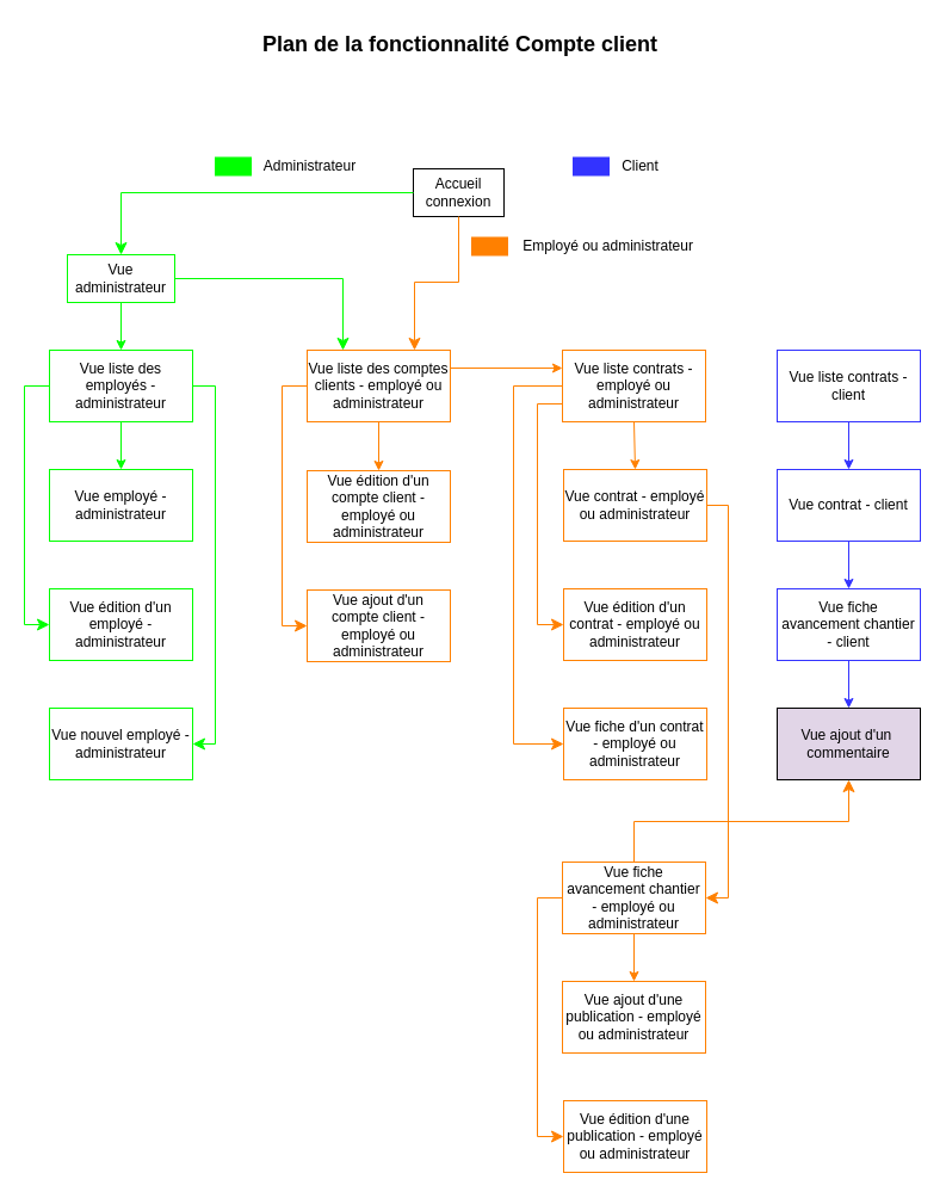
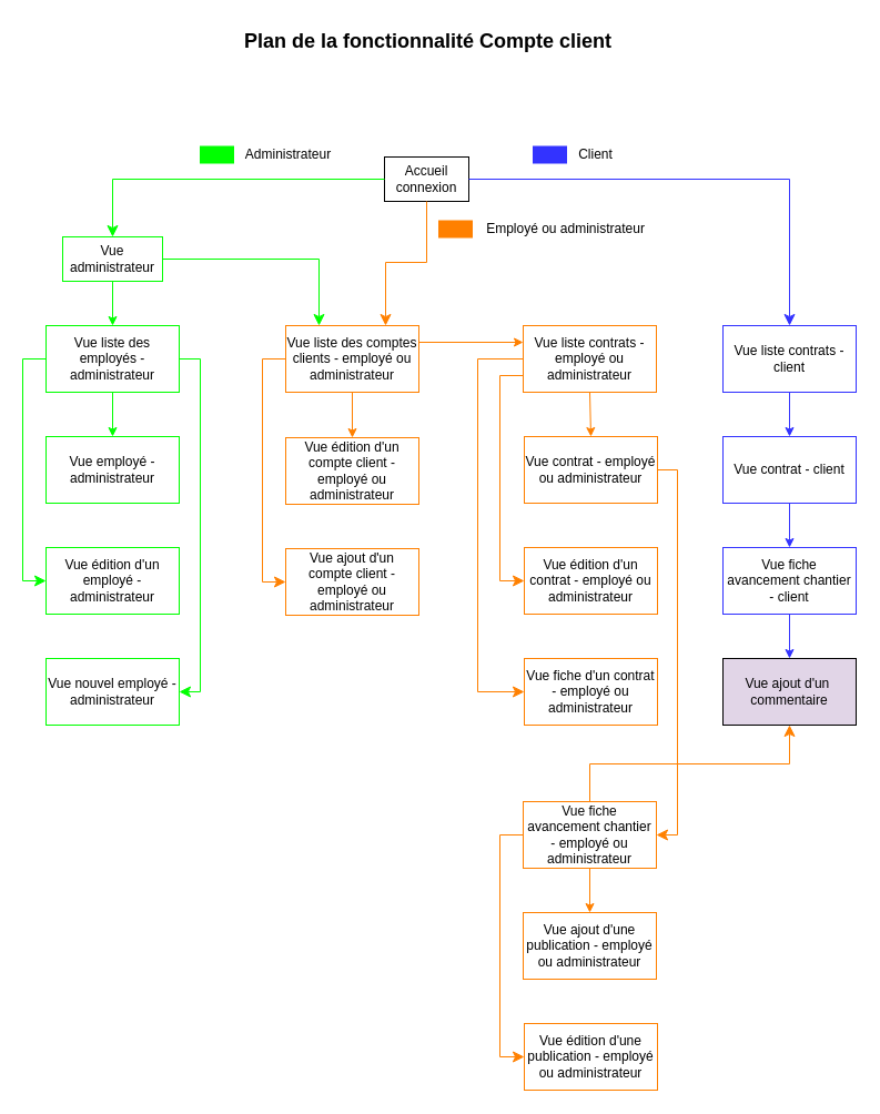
+ <mxCell id="49" value="" style="edgeStyle=segmentEdgeStyle;endArrow=classic;html=1;curved=0;rounded=0;endSize=8;startSize=8;entryX=0.5;entryY=0;entryDx=0;entryDy=0;exitX=1;exitY=0.5;exitDx=0;exitDy=0;strokeColor=#3333FF;" parent="1" source="2" target="22" edge="1"><mxGeometry width="50" height="50" relative="1" as="geometry"><mxPoint x="651" y="129" as="sourcePoint" /><mxPoint x="701" y="79" as="targetPoint" /></mxGeometry></mxCell>
